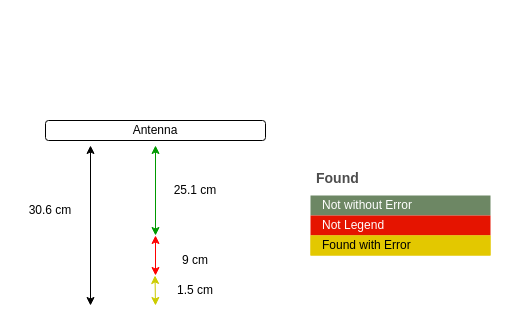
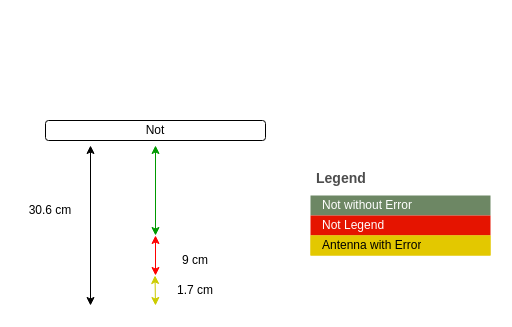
- <mxCell id="5" value="Antenna" style="text;html=1;strokeColor=none;fillColor=none;align=center;verticalAlign=middle;whiteSpace=wrap;rounded=0;" vertex="1" parent="3"><mxGeometry x="80" width="60" height="30" as="geometry" /></mxCell>
+ <mxCell id="5" value="Not" style="text;html=1;strokeColor=none;fillColor=none;align=center;verticalAlign=middle;whiteSpace=wrap;rounded=0;" vertex="1" parent="3"><mxGeometry x="80" width="60" height="30" as="geometry" /></mxCell>
- <mxCell id="13" value="Found" style="shape=table;startSize=30;container=1;collapsible=0;childLayout=tableLayout;fontSize=14;align=left;verticalAlign=top;fillColor=none;strokeColor=none;fontColor=#4D4D4D;fontStyle=1;spacingLeft=6;spacing=0;resizable=0;" vertex="1" parent="1"><mxGeometry x="310" y="165" width="180" height="90" as="geometry" /></mxCell>
+ <mxCell id="13" value="Legend" style="shape=table;startSize=30;container=1;collapsible=0;childLayout=tableLayout;fontSize=14;align=left;verticalAlign=top;fillColor=none;strokeColor=none;fontColor=#4D4D4D;fontStyle=1;spacingLeft=6;spacing=0;resizable=0;" vertex="1" parent="1"><mxGeometry x="310" y="165" width="180" height="90" as="geometry" /></mxCell>
- <mxCell id="6" value="25.1 cm" style="text;html=1;strokeColor=none;fillColor=none;align=center;verticalAlign=middle;whiteSpace=wrap;rounded=0;" vertex="1" parent="1"><mxGeometry x="165" y="175" width="60" height="30" as="geometry" /></mxCell>
- <mxCell id="19" value="Found with Error" style="shape=partialRectangle;html=1;whiteSpace=wrap;connectable=0;strokeColor=#B09500;overflow=hidden;fillColor=#e3c800;top=0;left=0;bottom=0;right=0;pointerEvents=1;fontSize=12;align=left;fontColor=#000000;spacingLeft=10;spacingRight=4;" vertex="1" parent="18"><mxGeometry width="180" height="20" as="geometry"><mxRectangle width="180" height="20" as="alternateBounds" /></mxGeometry></mxCell>
+ <mxCell id="19" value="Antenna with Error" style="shape=partialRectangle;html=1;whiteSpace=wrap;connectable=0;strokeColor=#B09500;overflow=hidden;fillColor=#e3c800;top=0;left=0;bottom=0;right=0;pointerEvents=1;fontSize=12;align=left;fontColor=#000000;spacingLeft=10;spacingRight=4;" vertex="1" parent="18"><mxGeometry width="180" height="20" as="geometry"><mxRectangle width="180" height="20" as="alternateBounds" /></mxGeometry></mxCell>
- <mxCell id="10" value="1.5&amp;nbsp;cm" style="text;html=1;strokeColor=none;fillColor=none;align=center;verticalAlign=middle;whiteSpace=wrap;rounded=0;" vertex="1" parent="1"><mxGeometry x="165" y="275" width="60" height="30" as="geometry" /></mxCell>
+ <mxCell id="10" value="1.7&amp;nbsp;cm" style="text;html=1;strokeColor=none;fillColor=none;align=center;verticalAlign=middle;whiteSpace=wrap;rounded=0;" vertex="1" parent="1"><mxGeometry x="165" y="275" width="60" height="30" as="geometry" /></mxCell>
